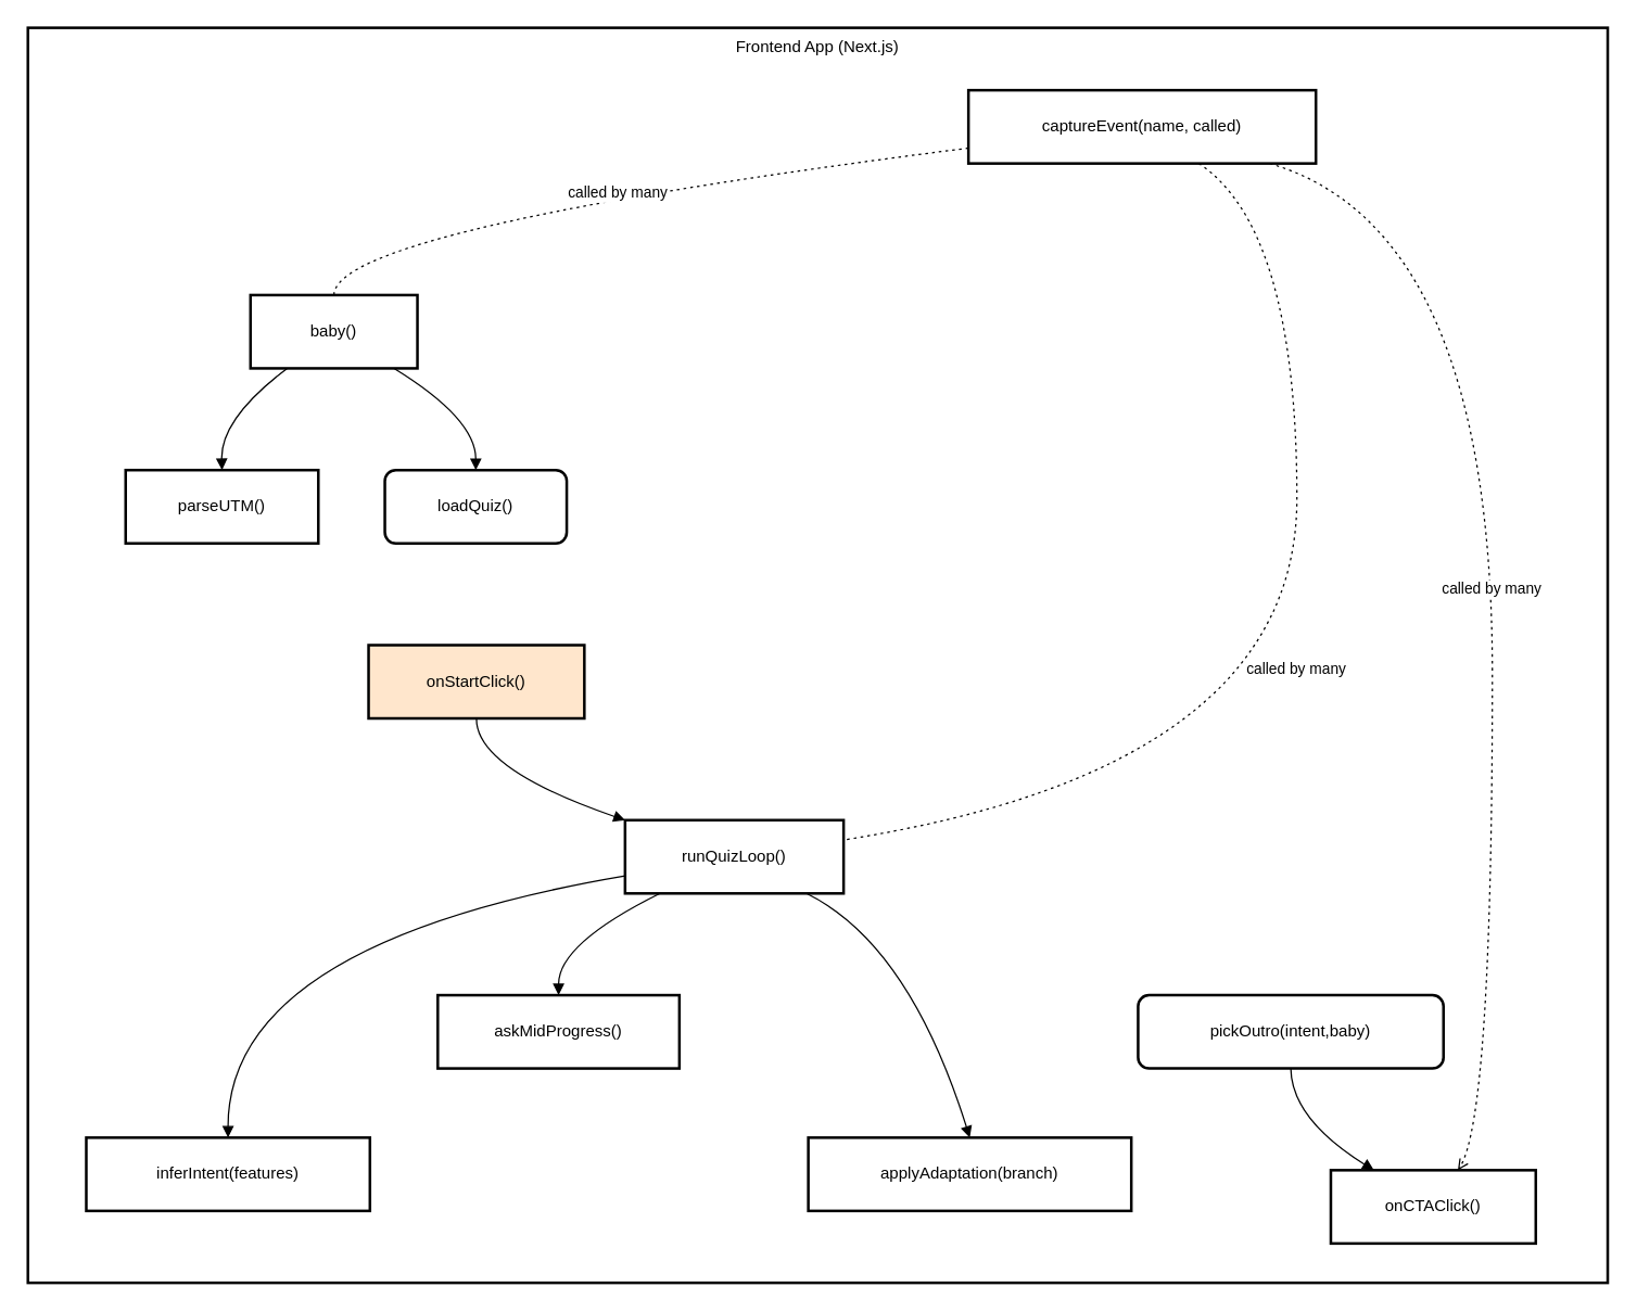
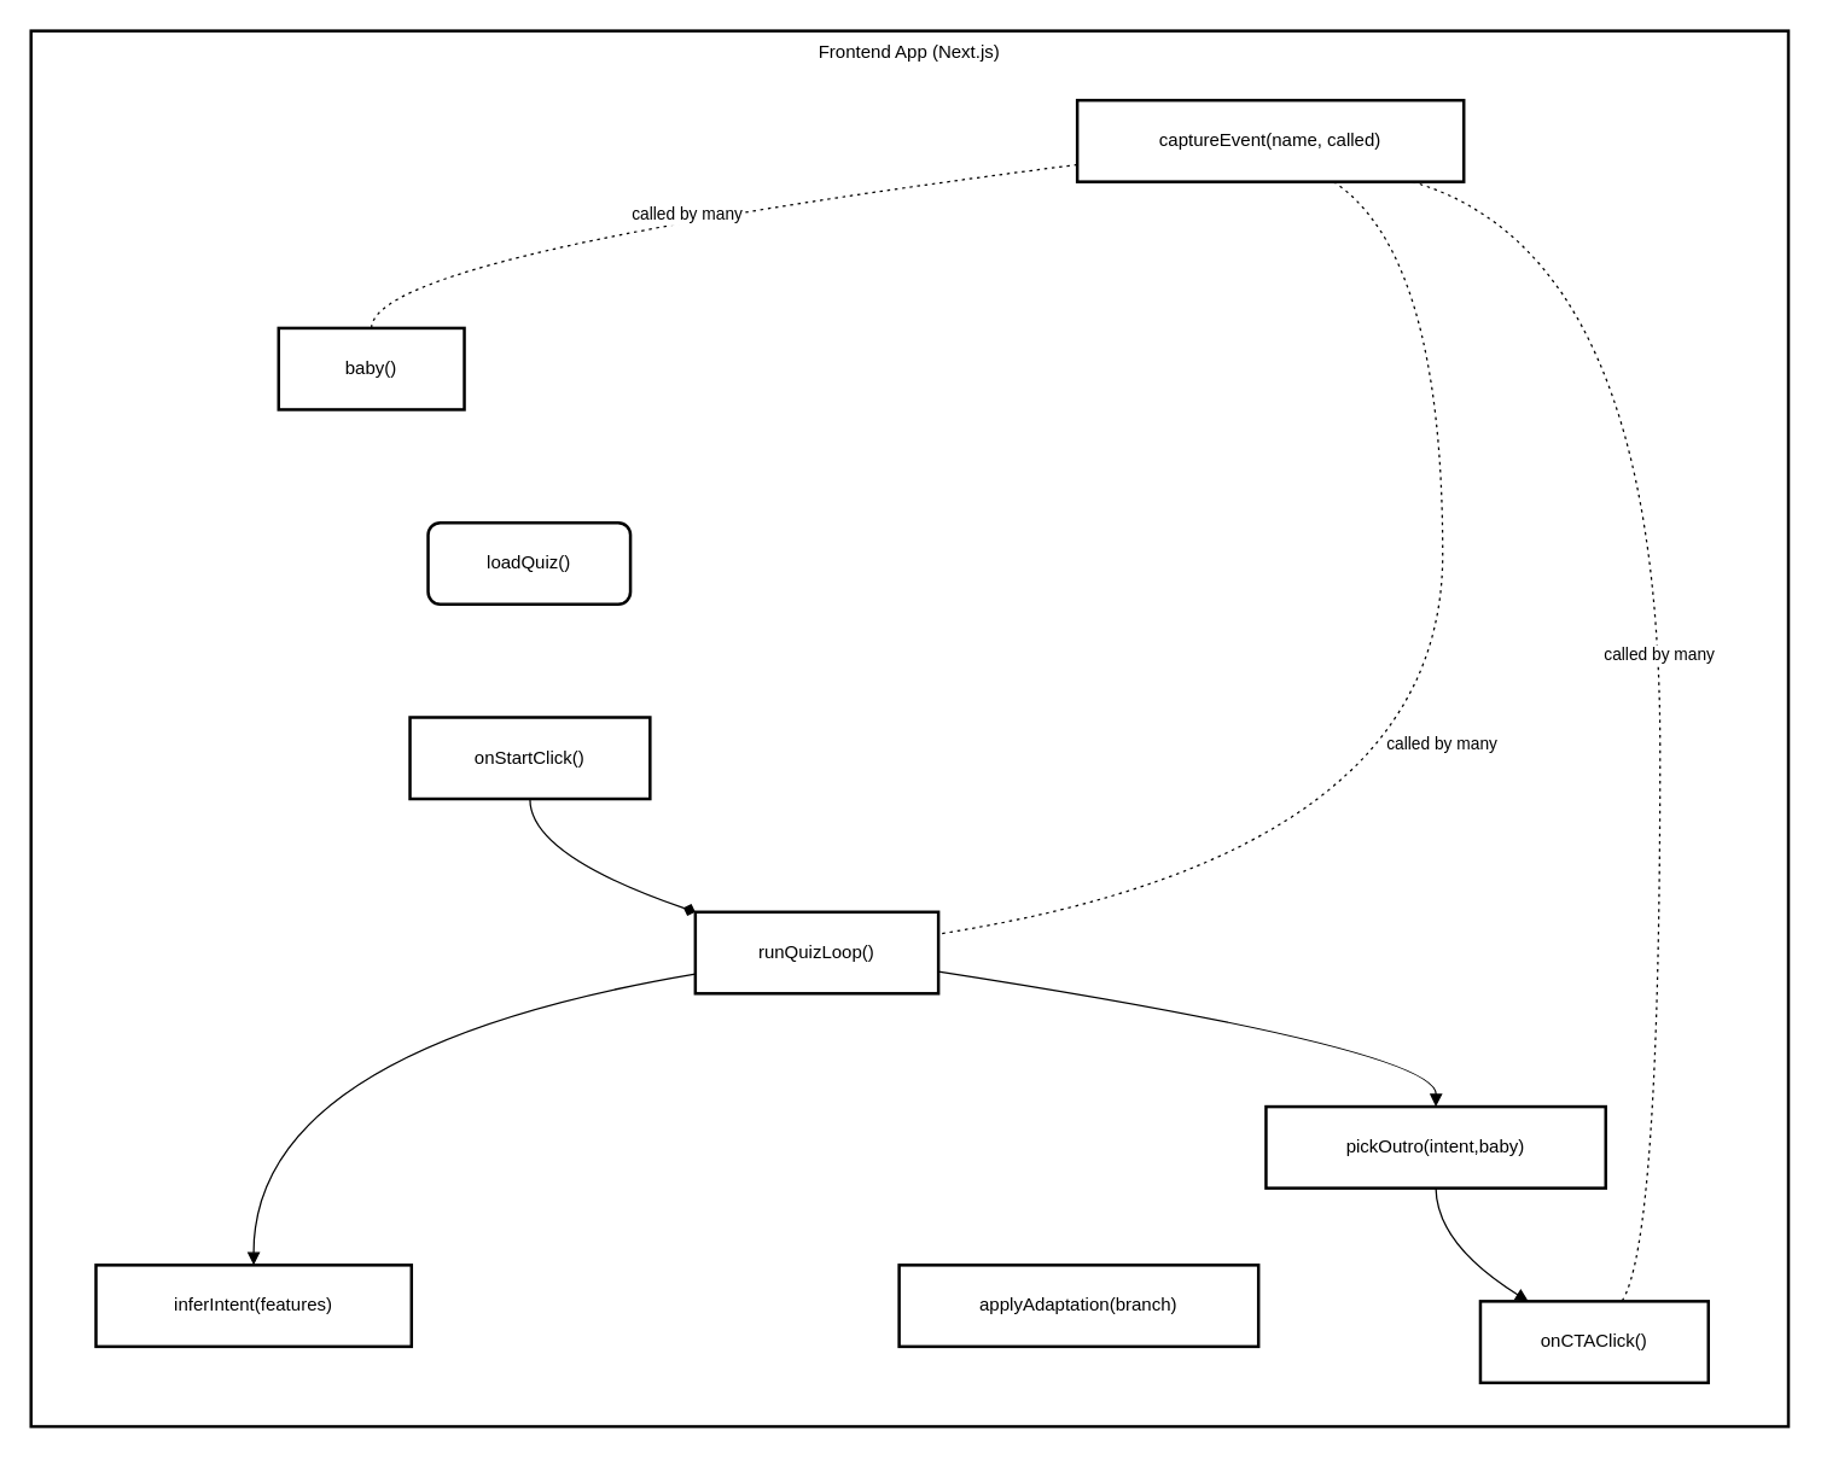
- <mxCell id="15" value="" style="curved=1;startArrow=none;endArrow=block;exitX=0.86;exitY=1;entryX=0.5;entryY=0;rounded=0;" edge="1" parent="2" source="3" target="5"><mxGeometry relative="1" as="geometry"><Array as="points"><mxPoint x="330" y="288" /></Array></mxGeometry></mxCell>
- <mxCell id="14" value="" style="curved=1;startArrow=none;endArrow=block;exitX=0.22;exitY=1;entryX=0.5;entryY=0;rounded=0;" edge="1" parent="2" source="3" target="4"><mxGeometry relative="1" as="geometry"><Array as="points"><mxPoint x="142" y="288" /></Array></mxGeometry></mxCell>
- <mxCell id="4" value="parseUTM()" style="whiteSpace=wrap;strokeWidth=2;" vertex="1" parent="2"><mxGeometry x="72" y="326" width="142" height="54" as="geometry" /></mxCell>
- <mxCell id="6" value="onStartClick()" style="whiteSpace=wrap;strokeWidth=2;fillColor=#ffe6cc;" vertex="1" parent="2"><mxGeometry x="251" y="455" width="159" height="54" as="geometry" /></mxCell>
+ <mxCell id="6" value="onStartClick()" style="whiteSpace=wrap;strokeWidth=2;" vertex="1" parent="2"><mxGeometry x="251" y="455" width="159" height="54" as="geometry" /></mxCell>
- <mxCell id="16" value="" style="curved=1;startArrow=none;endArrow=block;exitX=0.5;exitY=1;entryX=0;entryY=0;rounded=0;" edge="1" parent="2" source="6" target="7"><mxGeometry relative="1" as="geometry"><Array as="points"><mxPoint x="330" y="546" /></Array></mxGeometry></mxCell>
+ <mxCell id="16" value="" style="curved=1;startArrow=none;endArrow=diamond;exitX=0.5;exitY=1;entryX=0;entryY=0;rounded=0;" edge="1" parent="2" source="6" target="7"><mxGeometry relative="1" as="geometry"><Array as="points"><mxPoint x="330" y="546" /></Array></mxGeometry></mxCell>
+ <mxCell id="20" value="" style="curved=1;startArrow=none;endArrow=block;exitX=1;exitY=0.73;entryX=0.5;entryY=0;rounded=0;" edge="1" parent="2" source="7" target="11"><mxGeometry relative="1" as="geometry"><Array as="points"><mxPoint x="931" y="675" /></Array></mxGeometry></mxCell>
- <mxCell id="18" value="" style="curved=1;startArrow=none;endArrow=block;exitX=0.16;exitY=1;entryX=0.5;entryY=0;rounded=0;" edge="1" parent="2" source="7" target="9"><mxGeometry relative="1" as="geometry"><Array as="points"><mxPoint x="391" y="675" /></Array></mxGeometry></mxCell>
- <mxCell id="19" value="" style="curved=1;startArrow=none;endArrow=block;exitX=0.83;exitY=1;entryX=0.5;entryY=0;rounded=0;" edge="1" parent="2" source="7" target="10"><mxGeometry relative="1" as="geometry"><Array as="points"><mxPoint x="649" y="675" /></Array></mxGeometry></mxCell>
- <mxCell id="9" value="askMidProgress()" style="whiteSpace=wrap;strokeWidth=2;" vertex="1" parent="2"><mxGeometry x="302" y="713" width="178" height="54" as="geometry" /></mxCell>
- <mxCell id="11" value="pickOutro(intent,baby)" style="whiteSpace=wrap;strokeWidth=2;rounded=1;" vertex="1" parent="2"><mxGeometry x="818" y="713" width="225" height="54" as="geometry" /></mxCell>
+ <mxCell id="11" value="pickOutro(intent,baby)" style="whiteSpace=wrap;strokeWidth=2;" vertex="1" parent="2"><mxGeometry x="818" y="713" width="225" height="54" as="geometry" /></mxCell>
- <mxCell id="24" value="called by many" style="curved=1;dashed=1;dashPattern=2 3;startArrow=none;endArrow=open;exitX=0.86;exitY=0.99;entryX=0.62;entryY=0;rounded=0;" edge="1" parent="2" source="13" target="12"><mxGeometry relative="1" as="geometry"><Array as="points"><mxPoint x="1079" y="148" /><mxPoint x="1079" y="804" /></Array></mxGeometry></mxCell>
+ <mxCell id="24" value="called by many" style="curved=1;dashed=1;dashPattern=2 3;startArrow=none;endArrow=none;exitX=0.86;exitY=0.99;entryX=0.62;entryY=0;rounded=0;" edge="1" parent="2" source="13" target="12"><mxGeometry relative="1" as="geometry"><Array as="points"><mxPoint x="1079" y="148" /><mxPoint x="1079" y="804" /></Array></mxGeometry></mxCell>
